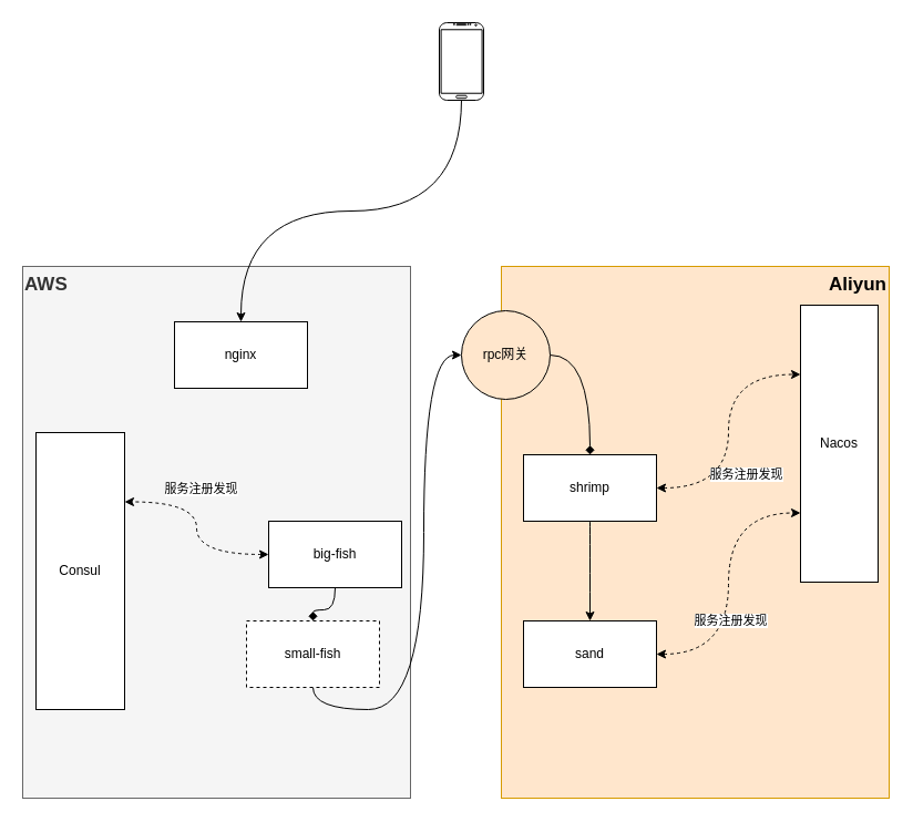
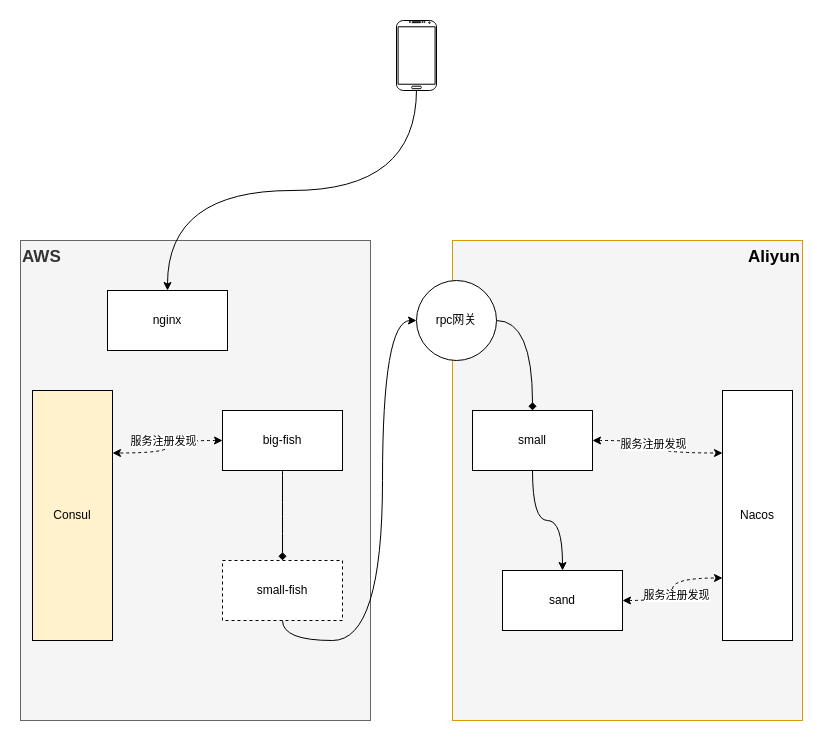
- <mxCell id="4" value="nginx" style="rounded=0;whiteSpace=wrap;html=1;" vertex="1" parent="1"><mxGeometry x="157" y="290" width="120" height="60" as="geometry" /></mxCell>
+ <mxCell id="4" value="nginx" style="rounded=0;whiteSpace=wrap;html=1;" vertex="1" parent="1"><mxGeometry x="107" y="290" width="120" height="60" as="geometry" /></mxCell>
- <mxCell id="13" value="rpc网关" style="ellipse;whiteSpace=wrap;html=1;aspect=fixed;fillColor=#ffe6cc;" vertex="1" parent="1"><mxGeometry x="416" y="280" width="80" height="80" as="geometry" /></mxCell>
+ <mxCell id="13" value="rpc网关" style="ellipse;whiteSpace=wrap;html=1;aspect=fixed;" vertex="1" parent="1"><mxGeometry x="416" y="280" width="80" height="80" as="geometry" /></mxCell>
- <mxCell id="14" value="Nacos" style="rounded=0;whiteSpace=wrap;html=1;" vertex="1" parent="1"><mxGeometry x="722" y="275" width="70" height="250" as="geometry" /></mxCell>
+ <mxCell id="14" value="Nacos" style="rounded=0;whiteSpace=wrap;html=1;" vertex="1" parent="1"><mxGeometry x="722" y="390" width="70" height="250" as="geometry" /></mxCell>
- <mxCell id="18" value="shrimp" style="rounded=0;whiteSpace=wrap;html=1;" vertex="1" parent="1"><mxGeometry x="472" y="410" width="120" height="60" as="geometry" /></mxCell>
+ <mxCell id="18" value="small" style="rounded=0;whiteSpace=wrap;html=1;" vertex="1" parent="1"><mxGeometry x="472" y="410" width="120" height="60" as="geometry" /></mxCell>
- <mxCell id="3" value="Aliyun" style="rounded=0;whiteSpace=wrap;html=1;fillColor=#ffe6cc;strokeColor=#d79b00;align=right;verticalAlign=top;fontStyle=1;fontSize=17;" vertex="1" parent="1"><mxGeometry x="452" y="240" width="350" height="480" as="geometry" /></mxCell>
+ <mxCell id="3" value="Aliyun" style="rounded=0;whiteSpace=wrap;html=1;fillColor=#f5f5f5;strokeColor=#d79b00;align=right;verticalAlign=top;fontStyle=1;fontSize=17;" vertex="1" parent="1"><mxGeometry x="452" y="240" width="350" height="480" as="geometry" /></mxCell>
- <mxCell id="8" value="big-fish" style="rounded=0;whiteSpace=wrap;html=1;" vertex="1" parent="1"><mxGeometry x="242" y="470" width="120" height="60" as="geometry" /></mxCell>
+ <mxCell id="8" value="big-fish" style="rounded=0;whiteSpace=wrap;html=1;" vertex="1" parent="1"><mxGeometry x="222" y="410" width="120" height="60" as="geometry" /></mxCell>
- <mxCell id="11" value="Consul" style="rounded=0;whiteSpace=wrap;html=1;" vertex="1" parent="1"><mxGeometry x="32" y="390" width="80" height="250" as="geometry" /></mxCell>
+ <mxCell id="11" value="Consul" style="rounded=0;whiteSpace=wrap;html=1;fillColor=#fff2cc;" vertex="1" parent="1"><mxGeometry x="32" y="390" width="80" height="250" as="geometry" /></mxCell>
- <mxCell id="21" value="sand" style="rounded=0;whiteSpace=wrap;html=1;" vertex="1" parent="1"><mxGeometry x="472" y="560" width="120" height="60" as="geometry" /></mxCell>
+ <mxCell id="21" value="sand" style="rounded=0;whiteSpace=wrap;html=1;" vertex="1" parent="1"><mxGeometry x="502" y="570" width="120" height="60" as="geometry" /></mxCell>
